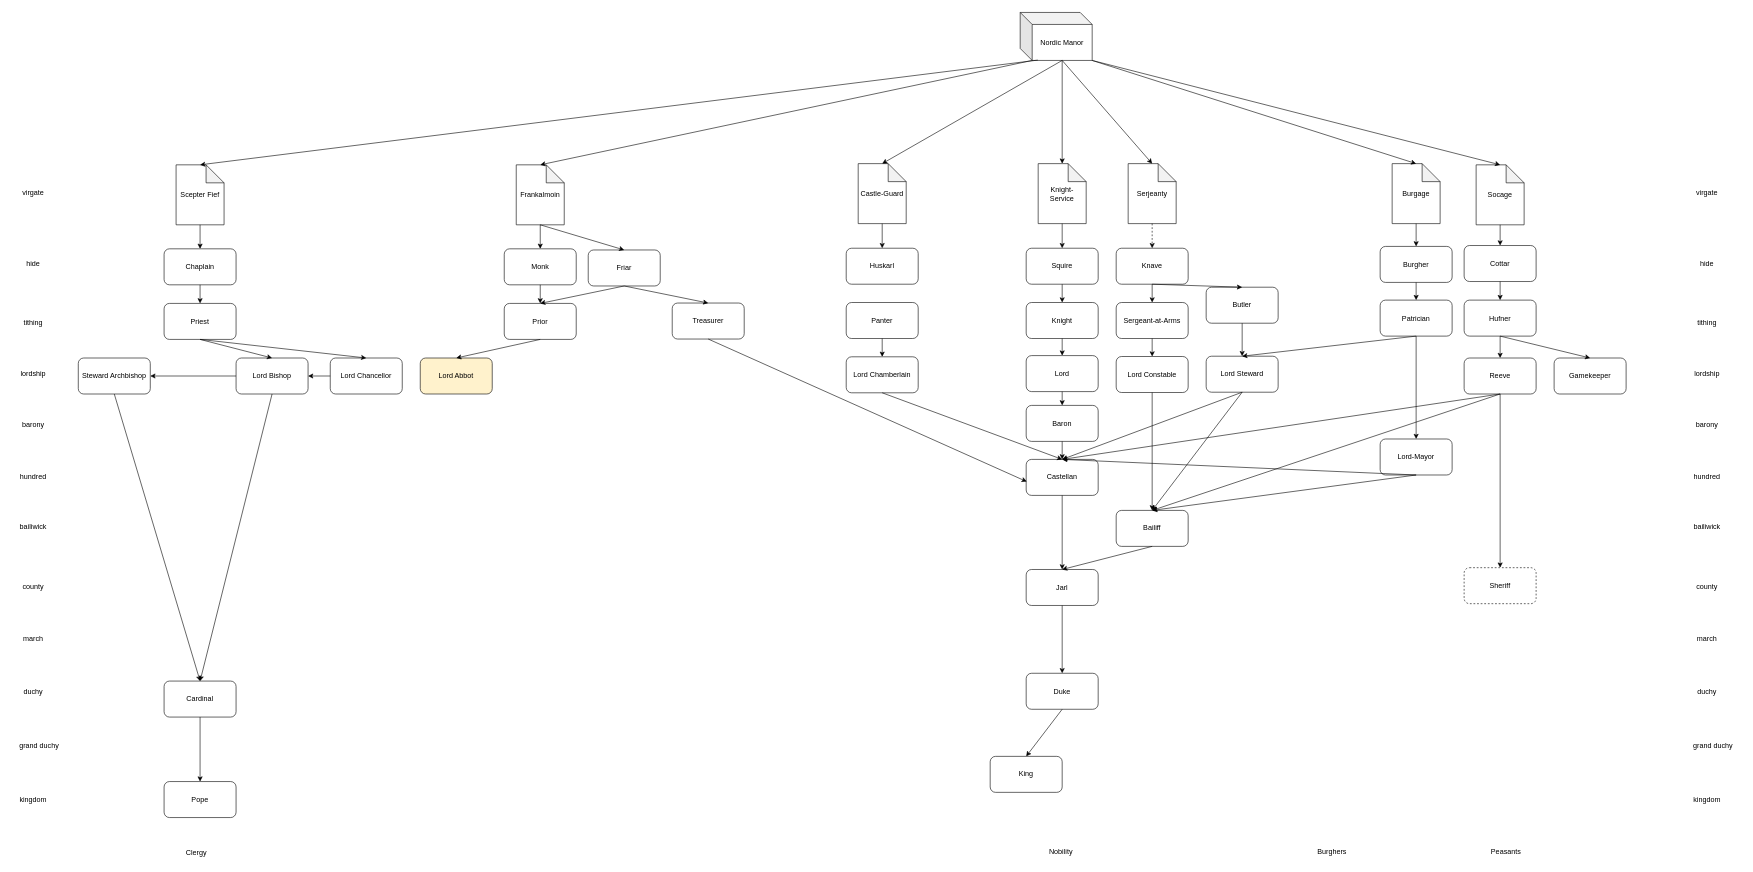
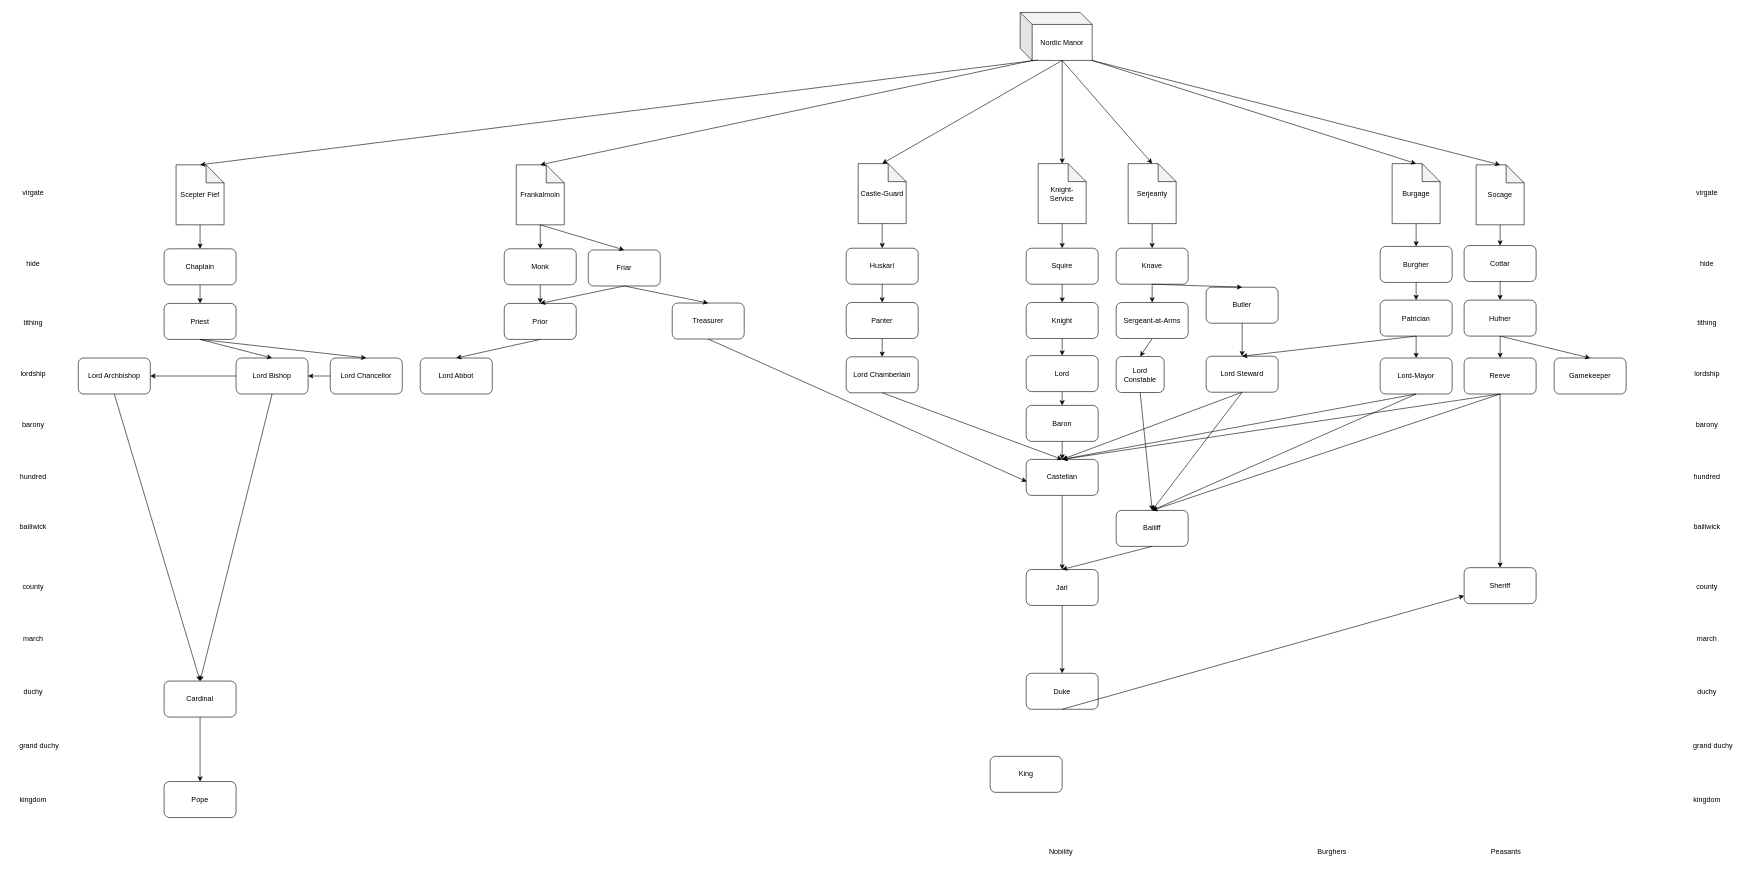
- <mxCell id="9" value="" style="endArrow=classic;html=1;exitX=0.5;exitY=1;exitDx=0;exitDy=0;exitPerimeter=0;entryX=0.5;entryY=0;entryDx=0;entryDy=0;dashed=1;" edge="1" parent="1" source="2" target="7"><mxGeometry width="50" height="50" relative="1" as="geometry"><mxPoint x="1080" y="546" as="sourcePoint" /><mxPoint x="1160" y="400" as="targetPoint" /></mxGeometry></mxCell>
+ <mxCell id="9" value="" style="endArrow=classic;html=1;exitX=0.5;exitY=1;exitDx=0;exitDy=0;exitPerimeter=0;entryX=0.5;entryY=0;entryDx=0;entryDy=0;" edge="1" parent="1" source="2" target="7"><mxGeometry width="50" height="50" relative="1" as="geometry"><mxPoint x="1080" y="546" as="sourcePoint" /><mxPoint x="1160" y="400" as="targetPoint" /></mxGeometry></mxCell>
+ <mxCell id="40" value="" style="endArrow=classic;html=1;exitX=0.5;exitY=1;exitDx=0;exitDy=0;entryX=0.5;entryY=0;entryDx=0;entryDy=0;" edge="1" parent="1" source="5" target="14"><mxGeometry width="50" height="50" relative="1" as="geometry"><mxPoint x="530" y="1440" as="sourcePoint" /><mxPoint x="730" y="1330" as="targetPoint" /></mxGeometry></mxCell>
- <mxCell id="16" value="Lord Constable" style="rounded=1;whiteSpace=wrap;html=1;" vertex="1" parent="1"><mxGeometry x="1860" y="593.5" width="120" height="60" as="geometry" /></mxCell>
+ <mxCell id="16" value="Lord Constable" style="rounded=1;whiteSpace=wrap;html=1;" vertex="1" parent="1"><mxGeometry x="1860" y="593.5" width="80" height="60" as="geometry" /></mxCell>
- <mxCell id="46" value="Steward Archbishop" style="rounded=1;whiteSpace=wrap;html=1;" vertex="1" parent="1"><mxGeometry x="130" y="596" width="120" height="60" as="geometry" /></mxCell>
+ <mxCell id="46" value="Lord Archbishop" style="rounded=1;whiteSpace=wrap;html=1;" vertex="1" parent="1"><mxGeometry x="130" y="596" width="120" height="60" as="geometry" /></mxCell>
- <mxCell id="60" value="Lord Abbot" style="rounded=1;whiteSpace=wrap;html=1;fillColor=#fff2cc;" vertex="1" parent="1"><mxGeometry x="700" y="596" width="120" height="60" as="geometry" /></mxCell>
+ <mxCell id="60" value="Lord Abbot" style="rounded=1;whiteSpace=wrap;html=1;" vertex="1" parent="1"><mxGeometry x="700" y="596" width="120" height="60" as="geometry" /></mxCell>
- <mxCell id="84" value="Lord-Mayor" style="rounded=1;whiteSpace=wrap;html=1;" vertex="1" parent="1"><mxGeometry x="2300" y="731" width="120" height="60" as="geometry" /></mxCell>
+ <mxCell id="84" value="Lord-Mayor" style="rounded=1;whiteSpace=wrap;html=1;" vertex="1" parent="1"><mxGeometry x="2300" y="596" width="120" height="60" as="geometry" /></mxCell>
- <mxCell id="87" value="Sheriff" style="rounded=1;whiteSpace=wrap;html=1;dashed=1;" vertex="1" parent="1"><mxGeometry x="2440" y="945.5" width="120" height="60" as="geometry" /></mxCell>
+ <mxCell id="87" value="Sheriff" style="rounded=1;whiteSpace=wrap;html=1;" vertex="1" parent="1"><mxGeometry x="2440" y="945.5" width="120" height="60" as="geometry" /></mxCell>
- <mxCell id="22" value="" style="endArrow=classic;html=1;entryX=0.5;entryY=0;entryDx=0;entryDy=0;exitX=0.5;exitY=1;exitDx=0;exitDy=0;" edge="1" parent="1" source="21" target="30"><mxGeometry width="50" height="50" relative="1" as="geometry"><mxPoint x="1770" y="1268" as="sourcePoint" /><mxPoint x="890" y="1217" as="targetPoint" /></mxGeometry></mxCell>
+ <mxCell id="22" value="" style="endArrow=classic;html=1;exitX=0.5;exitY=1;exitDx=0;exitDy=0;" edge="1" parent="1" source="21" target="87"><mxGeometry width="50" height="50" relative="1" as="geometry"><mxPoint x="1770" y="1268" as="sourcePoint" /><mxPoint x="890" y="1217" as="targetPoint" /></mxGeometry></mxCell>
- <mxCell id="107" value="Clergy" style="text;html=1;strokeColor=none;fillColor=none;align=center;verticalAlign=middle;whiteSpace=wrap;rounded=0;" vertex="1" parent="1"><mxGeometry x="307" y="1411" width="40" height="20" as="geometry" /></mxCell>
